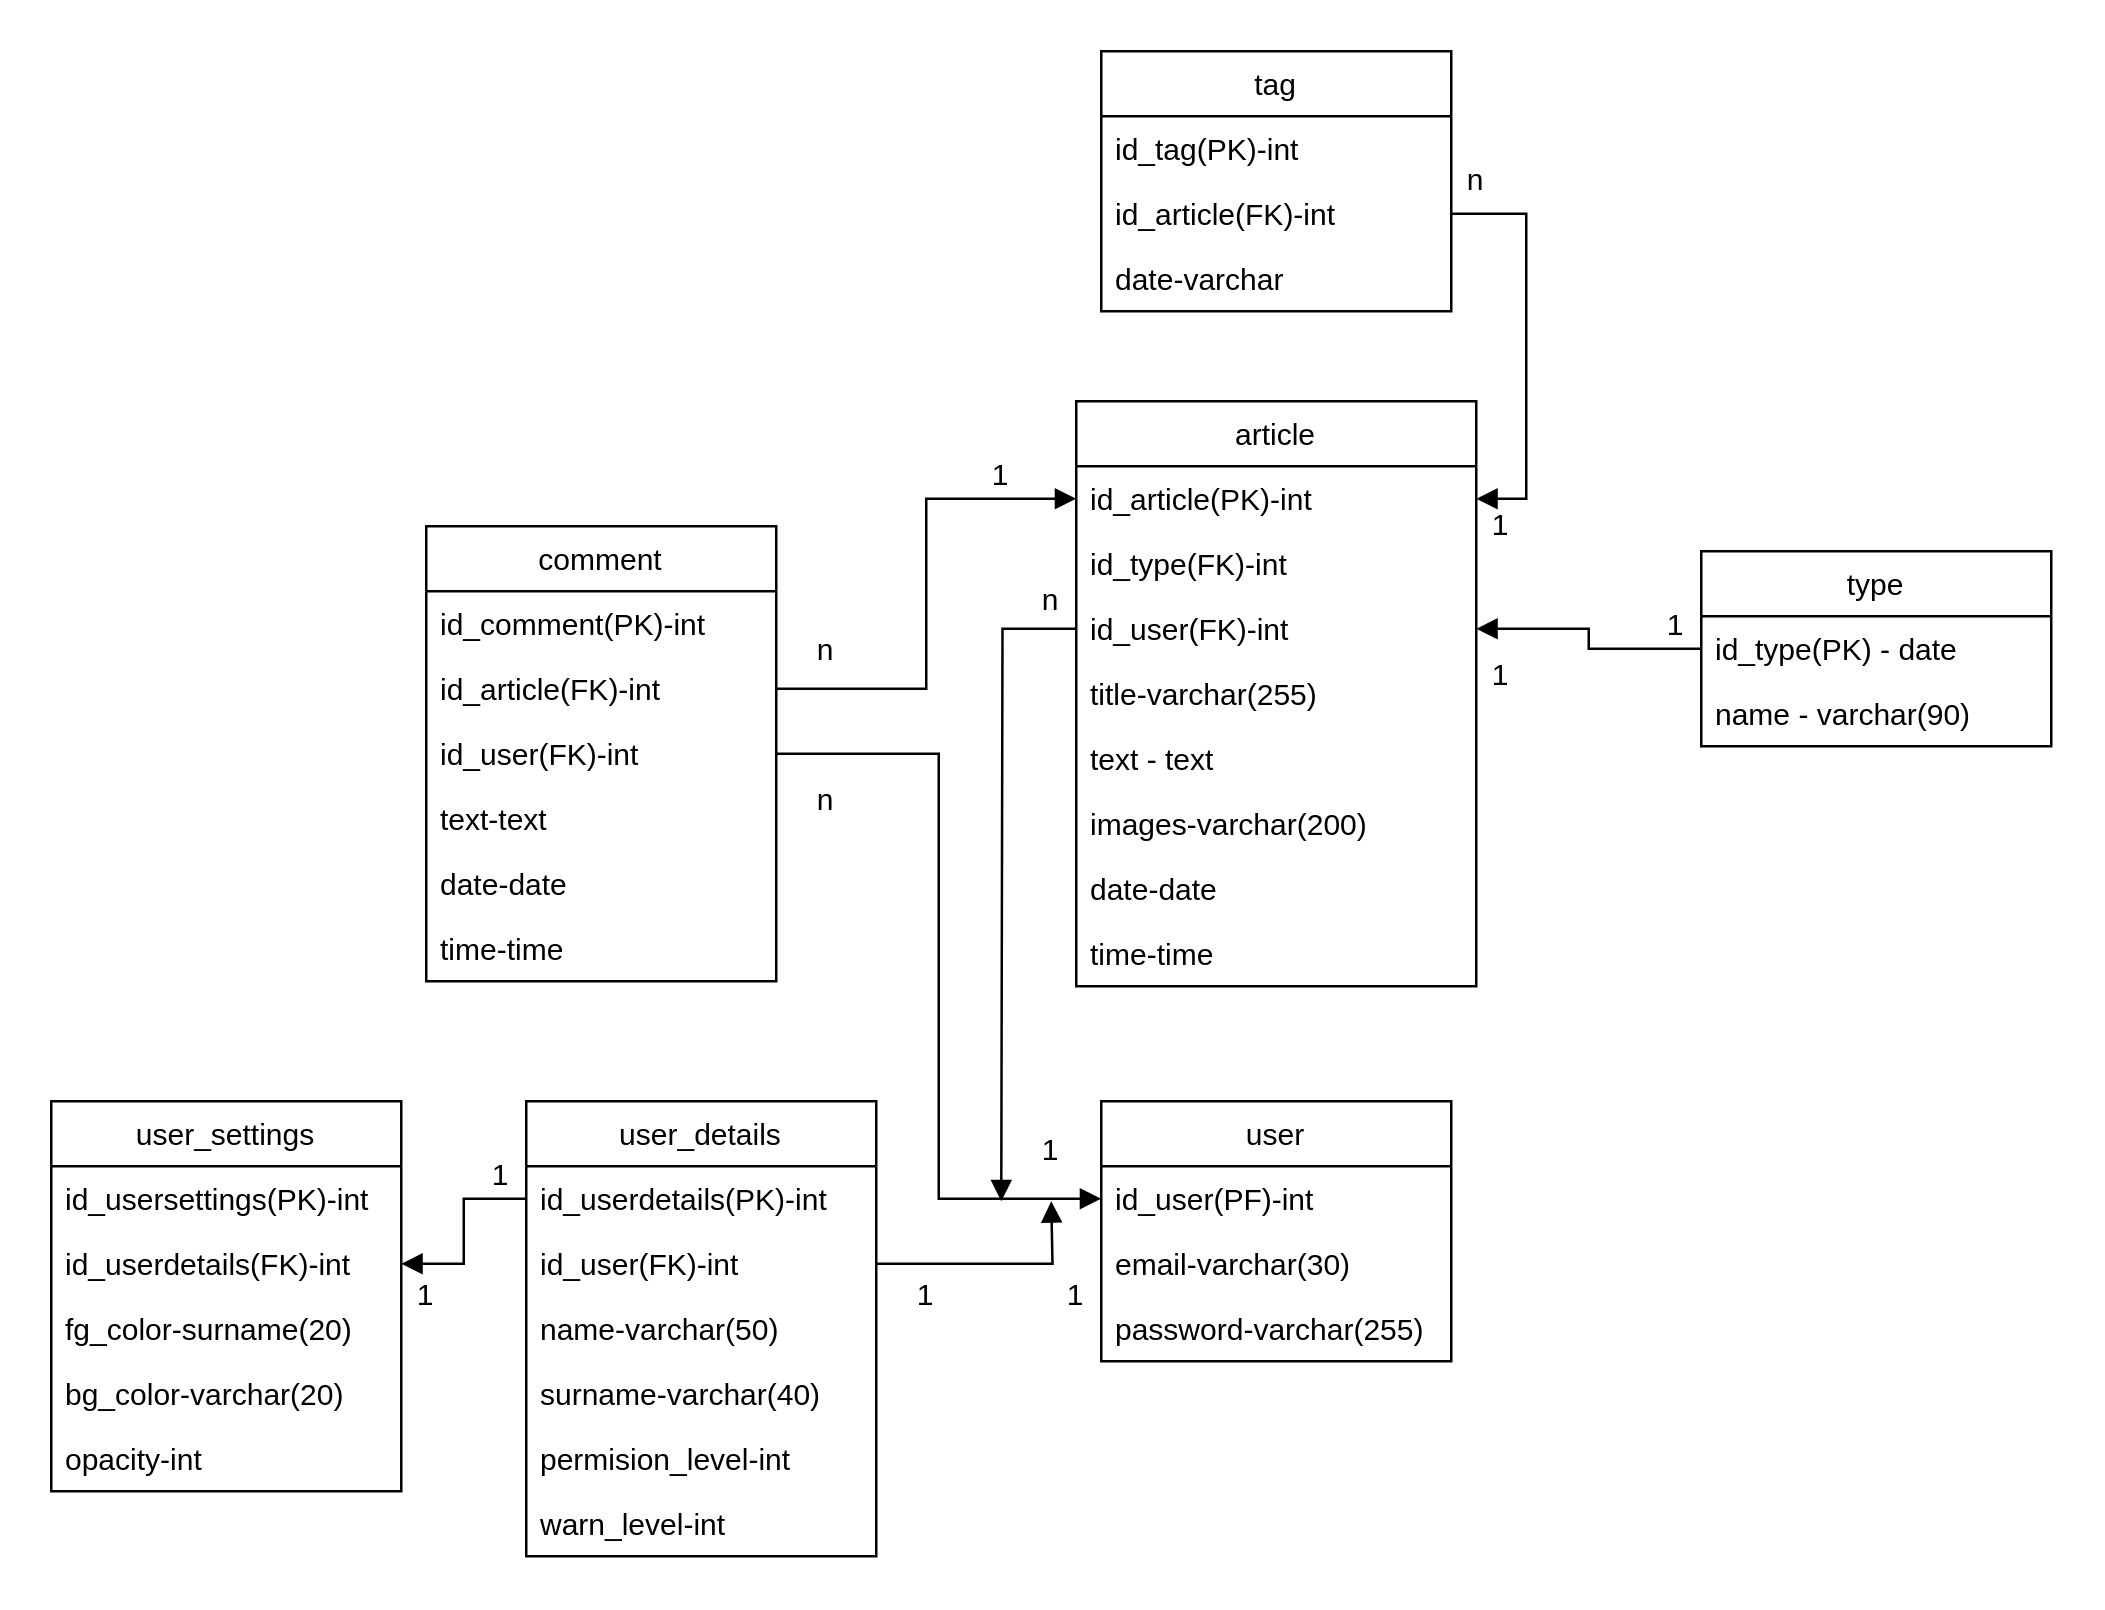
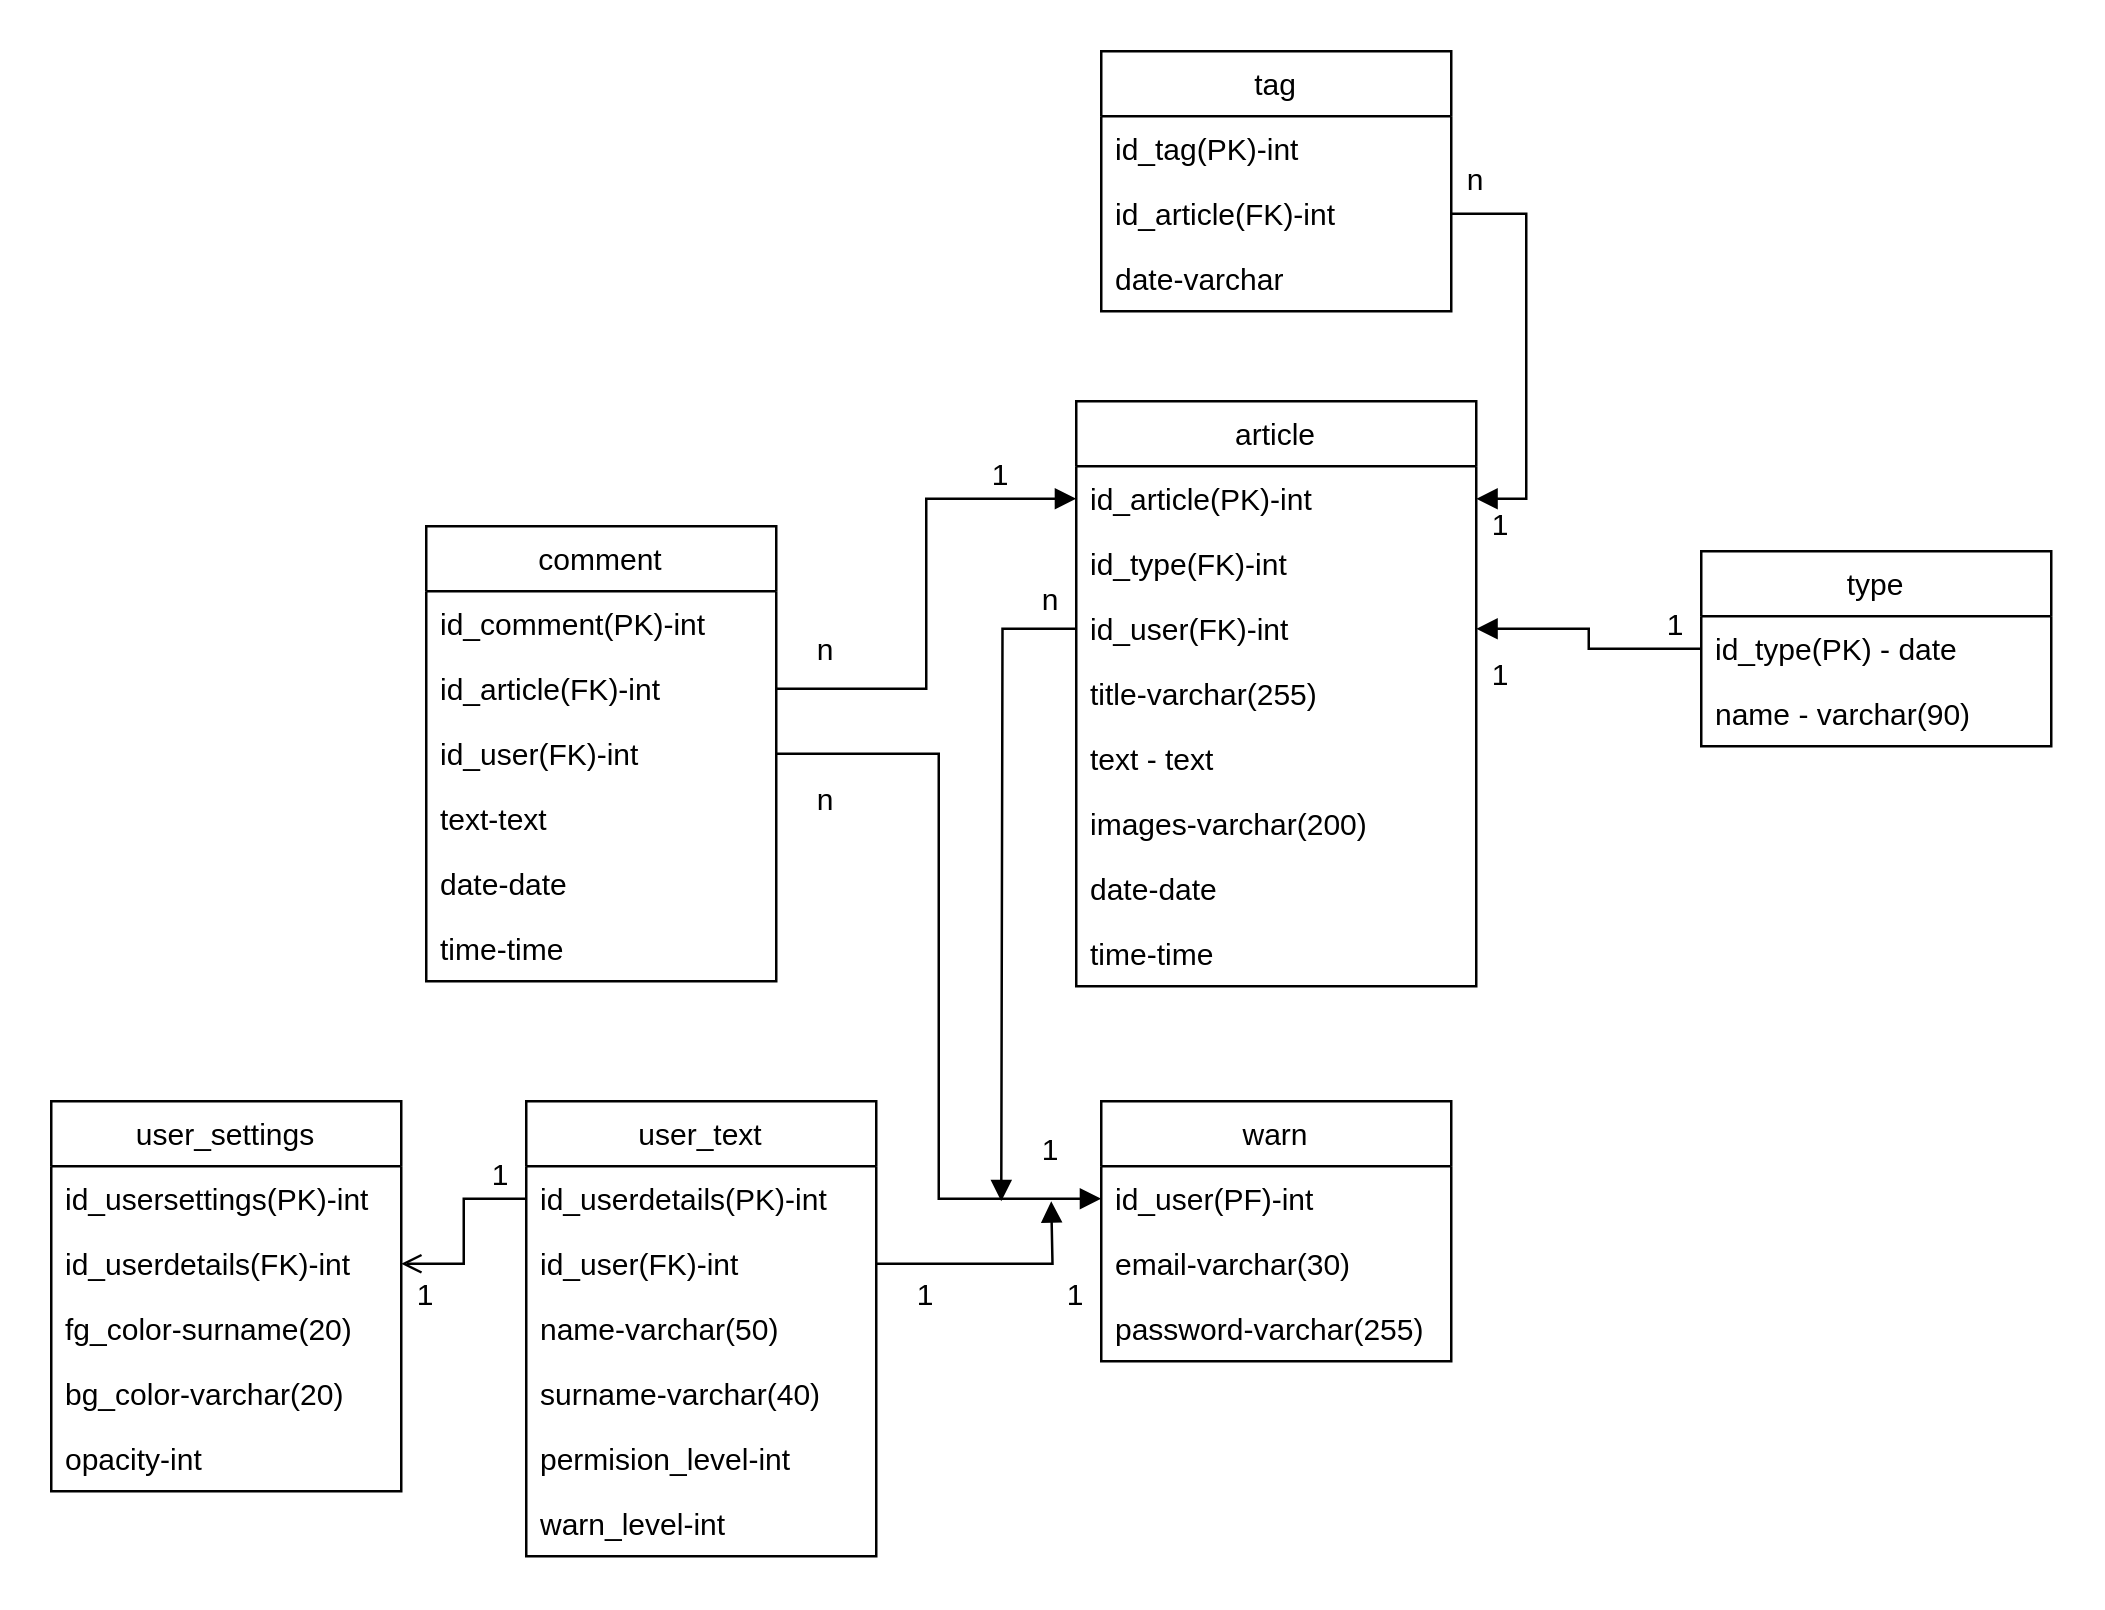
- <mxCell id="22" value="user_details" style="swimlane;fontStyle=0;childLayout=stackLayout;horizontal=1;startSize=26;fillColor=none;horizontalStack=0;resizeParent=1;resizeParentMax=0;resizeLast=0;collapsible=1;marginBottom=0;" vertex="1" parent="1"><mxGeometry x="210" y="440" width="140" height="182" as="geometry" /></mxCell>
+ <mxCell id="22" value="user_text" style="swimlane;fontStyle=0;childLayout=stackLayout;horizontal=1;startSize=26;fillColor=none;horizontalStack=0;resizeParent=1;resizeParentMax=0;resizeLast=0;collapsible=1;marginBottom=0;" vertex="1" parent="1"><mxGeometry x="210" y="440" width="140" height="182" as="geometry" /></mxCell>
- <mxCell id="11" value="user" style="swimlane;fontStyle=0;childLayout=stackLayout;horizontal=1;startSize=26;fillColor=none;horizontalStack=0;resizeParent=1;resizeParentMax=0;resizeLast=0;collapsible=1;marginBottom=0;" vertex="1" parent="1"><mxGeometry x="440" y="440" width="140" height="104" as="geometry" /></mxCell>
+ <mxCell id="11" value="warn" style="swimlane;fontStyle=0;childLayout=stackLayout;horizontal=1;startSize=26;fillColor=none;horizontalStack=0;resizeParent=1;resizeParentMax=0;resizeLast=0;collapsible=1;marginBottom=0;" vertex="1" parent="1"><mxGeometry x="440" y="440" width="140" height="104" as="geometry" /></mxCell>
- <mxCell id="59" style="edgeStyle=orthogonalEdgeStyle;rounded=0;orthogonalLoop=1;jettySize=auto;html=1;exitX=0;exitY=0.5;exitDx=0;exitDy=0;entryX=1;entryY=0.5;entryDx=0;entryDy=0;endArrow=block;endFill=1;" edge="1" parent="1" source="23" target="55"><mxGeometry relative="1" as="geometry" /></mxCell>
+ <mxCell id="59" style="edgeStyle=orthogonalEdgeStyle;rounded=0;orthogonalLoop=1;jettySize=auto;html=1;exitX=0;exitY=0.5;exitDx=0;exitDy=0;entryX=1;entryY=0.5;entryDx=0;entryDy=0;endArrow=open;endFill=1;" edge="1" parent="1" source="23" target="55"><mxGeometry relative="1" as="geometry" /></mxCell>
